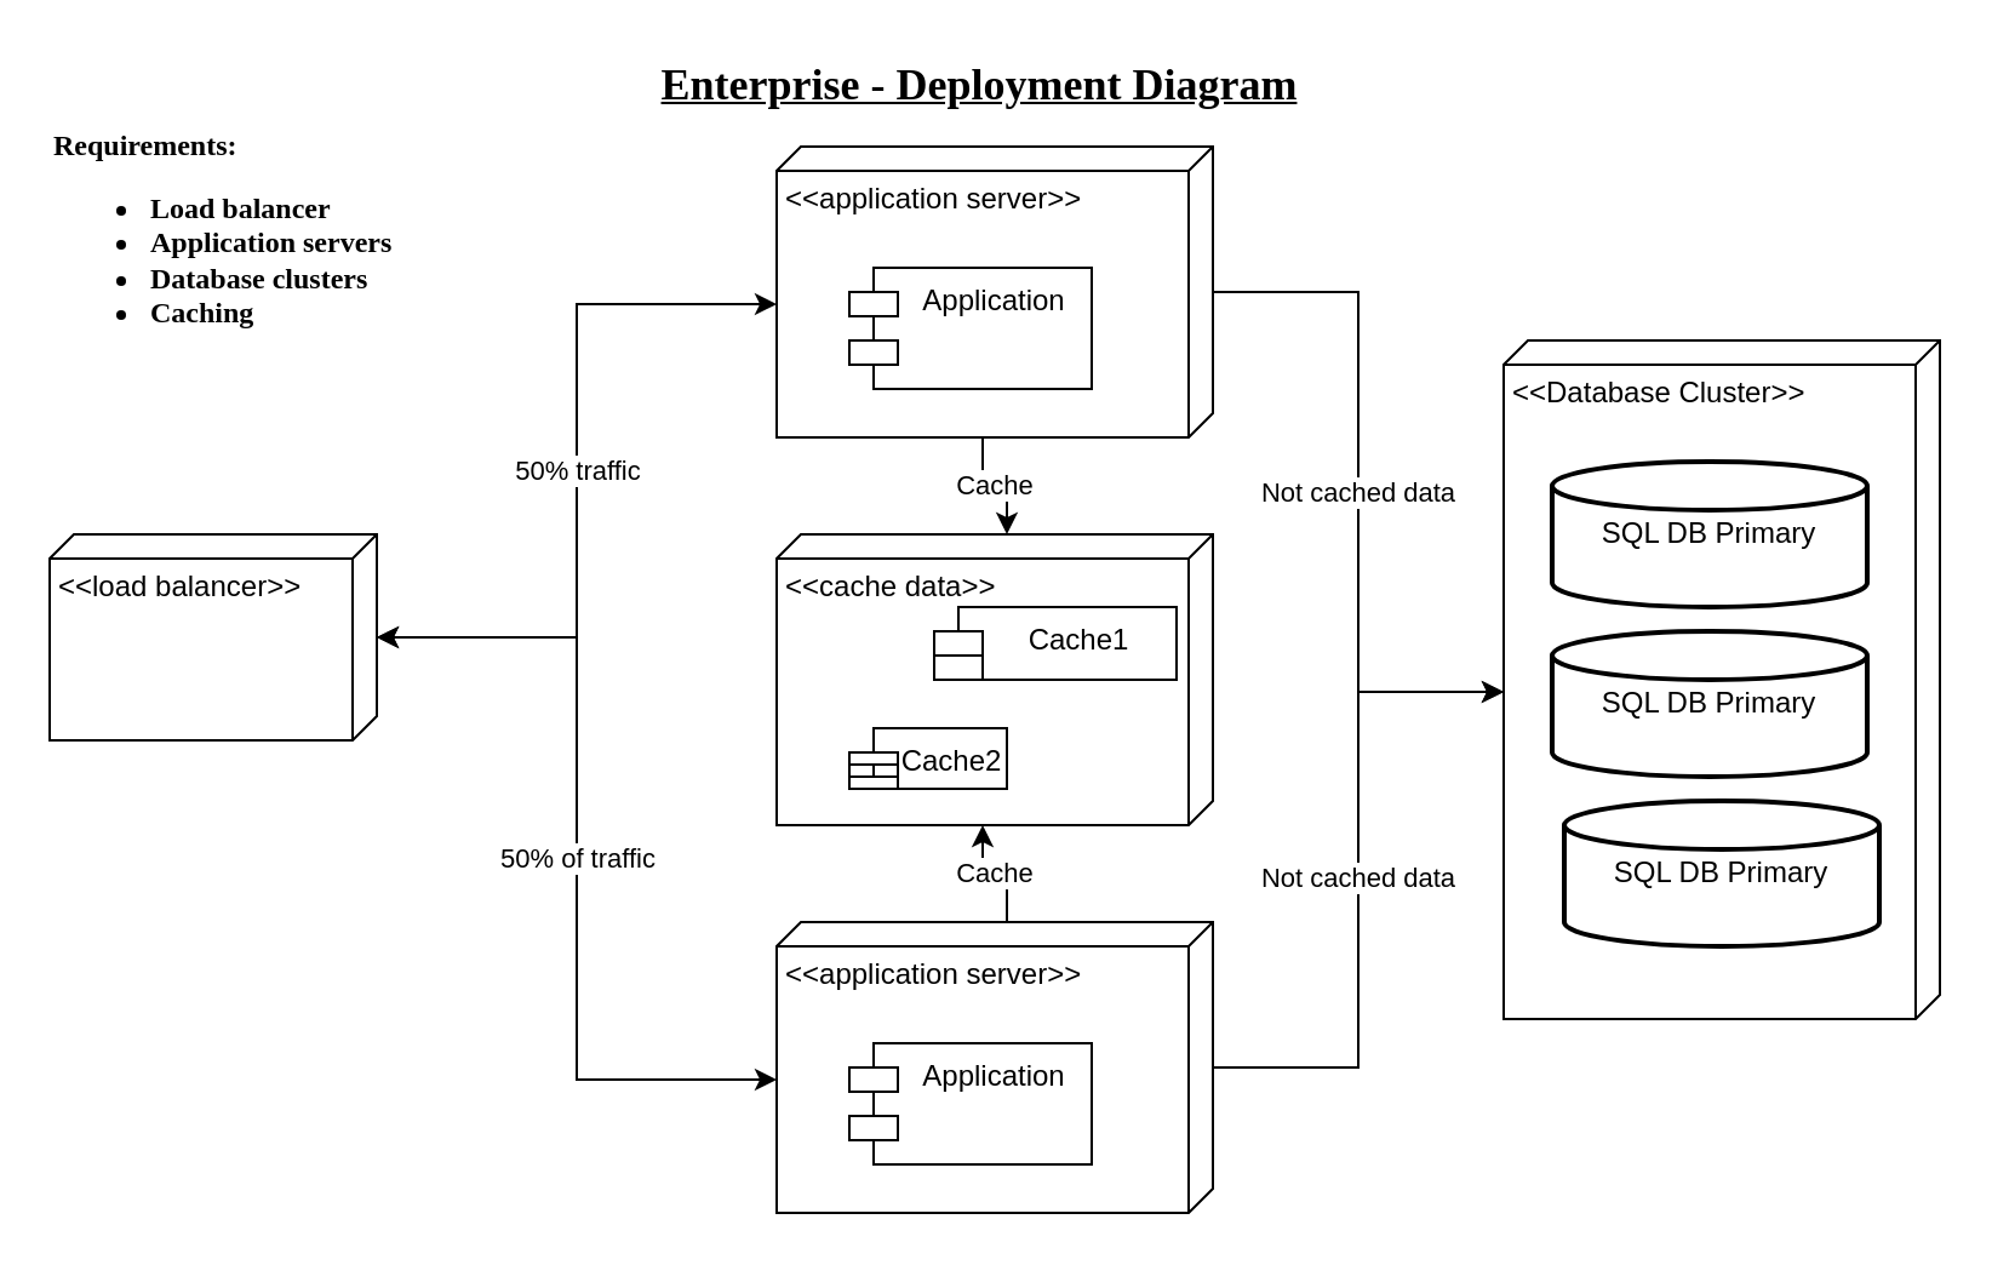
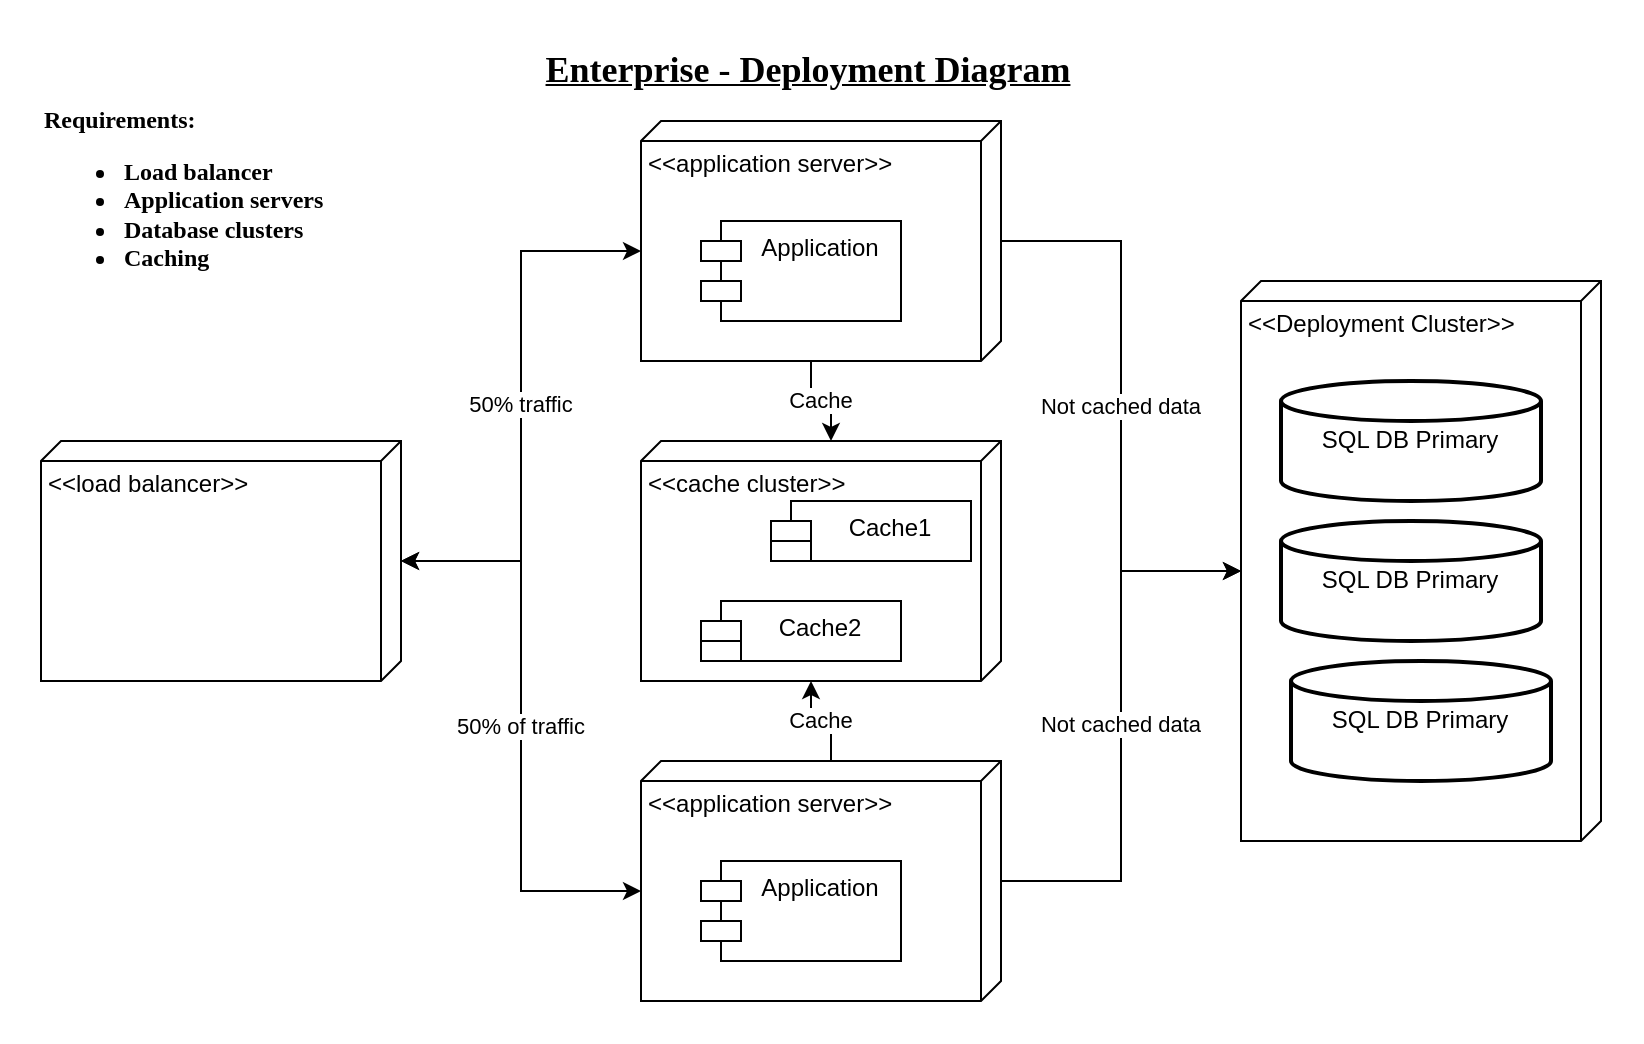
- <mxCell id="17" value="&amp;lt;&amp;lt;Database Cluster&amp;gt;&amp;gt;" style="verticalAlign=top;align=left;spacingTop=8;spacingLeft=2;spacingRight=12;shape=cube;size=10;direction=south;fontStyle=0;html=1;whiteSpace=wrap;" vertex="1" parent="1"><mxGeometry x="620" y="140" width="180" height="280" as="geometry" /></mxCell>
+ <mxCell id="17" value="&amp;lt;&amp;lt;Deployment Cluster&amp;gt;&amp;gt;" style="verticalAlign=top;align=left;spacingTop=8;spacingLeft=2;spacingRight=12;shape=cube;size=10;direction=south;fontStyle=0;html=1;whiteSpace=wrap;" vertex="1" parent="1"><mxGeometry x="620" y="140" width="180" height="280" as="geometry" /></mxCell>
- <mxCell id="11" value="&amp;lt;&amp;lt;cache data&amp;gt;&amp;gt;" style="verticalAlign=top;align=left;spacingTop=8;spacingLeft=2;spacingRight=12;shape=cube;size=10;direction=south;fontStyle=0;html=1;whiteSpace=wrap;" vertex="1" parent="10"><mxGeometry width="180" height="120" as="geometry" /></mxCell>
+ <mxCell id="11" value="&amp;lt;&amp;lt;cache cluster&amp;gt;&amp;gt;" style="verticalAlign=top;align=left;spacingTop=8;spacingLeft=2;spacingRight=12;shape=cube;size=10;direction=south;fontStyle=0;html=1;whiteSpace=wrap;" vertex="1" parent="10"><mxGeometry width="180" height="120" as="geometry" /></mxCell>
- <mxCell id="6" value="&amp;lt;&amp;lt;load balancer&amp;gt;&amp;gt;" style="verticalAlign=top;align=left;spacingTop=8;spacingLeft=2;spacingRight=12;shape=cube;size=10;direction=south;fontStyle=0;html=1;whiteSpace=wrap;" vertex="1" parent="1"><mxGeometry x="20" y="220" width="135" height="85" as="geometry" /></mxCell>
+ <mxCell id="6" value="&amp;lt;&amp;lt;load balancer&amp;gt;&amp;gt;" style="verticalAlign=top;align=left;spacingTop=8;spacingLeft=2;spacingRight=12;shape=cube;size=10;direction=south;fontStyle=0;html=1;whiteSpace=wrap;" vertex="1" parent="1"><mxGeometry x="20" y="220" width="180" height="120" as="geometry" /></mxCell>
- <mxCell id="13" value="Cache2" style="shape=module;align=left;spacingLeft=20;align=center;verticalAlign=top;whiteSpace=wrap;html=1;" vertex="1" parent="10"><mxGeometry x="30" y="80" width="65" height="25" as="geometry" /></mxCell>
+ <mxCell id="13" value="Cache2" style="shape=module;align=left;spacingLeft=20;align=center;verticalAlign=top;whiteSpace=wrap;html=1;" vertex="1" parent="10"><mxGeometry x="30" y="80" width="100" height="30" as="geometry" /></mxCell>
